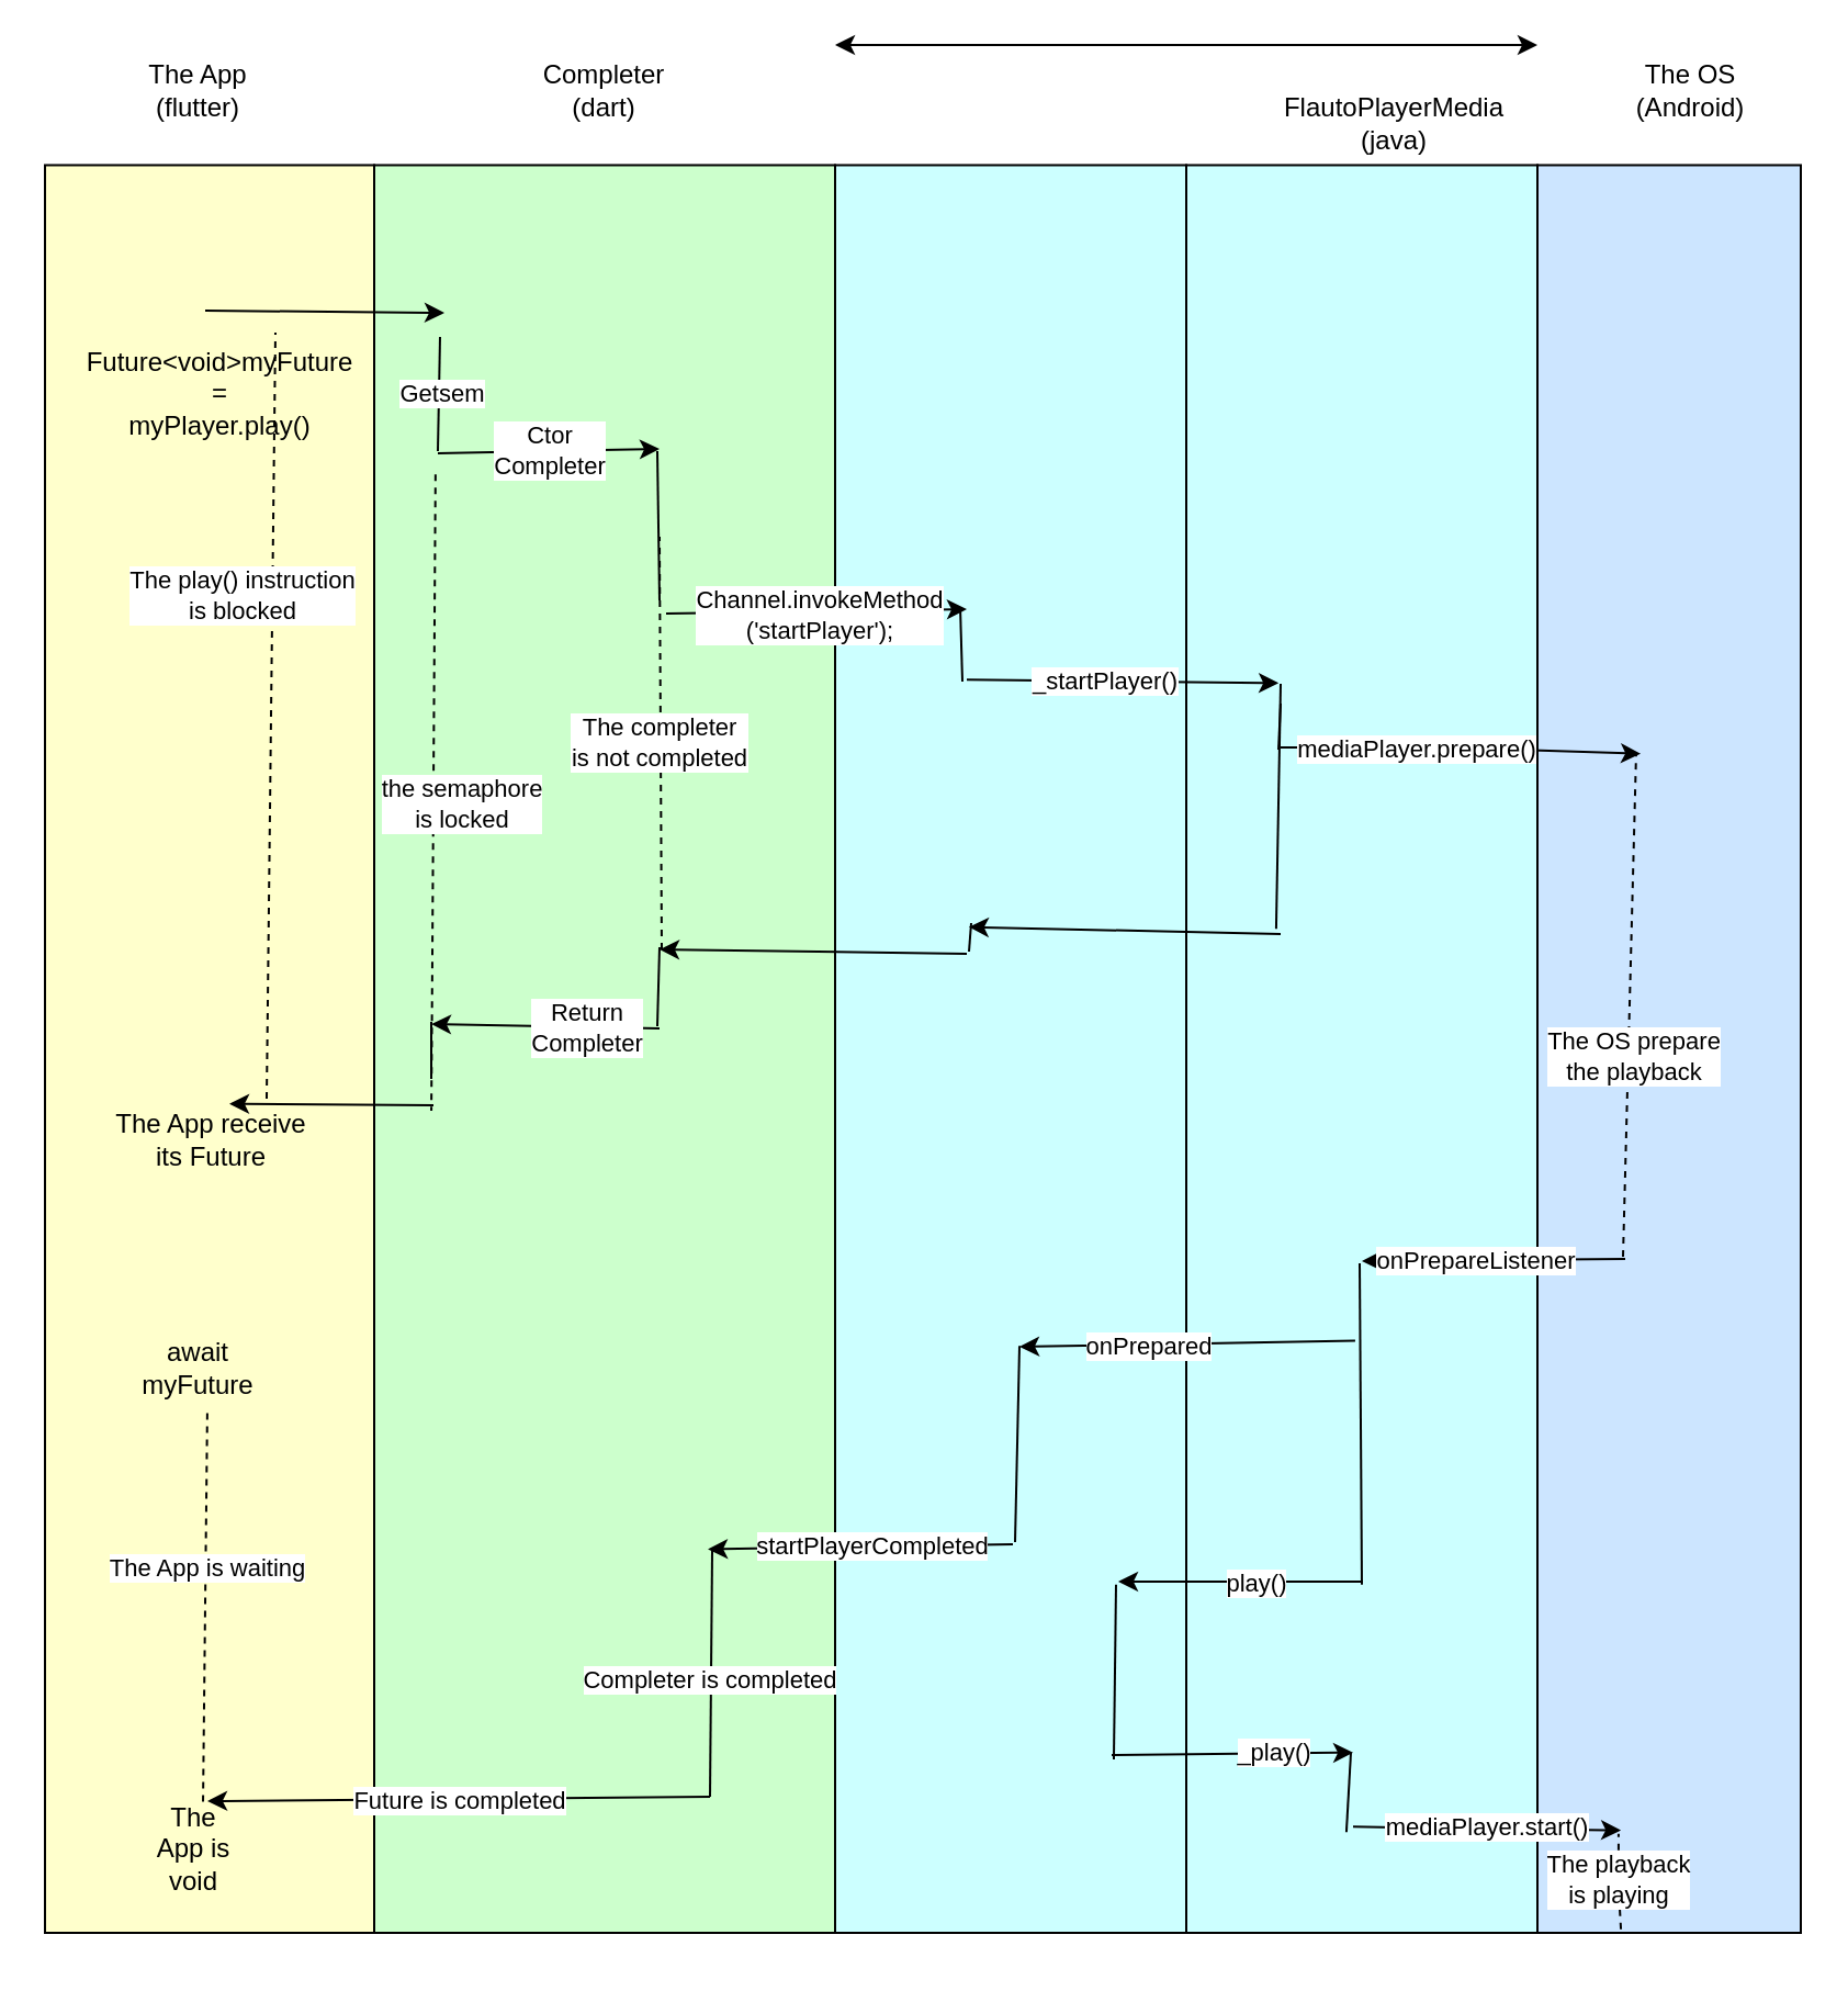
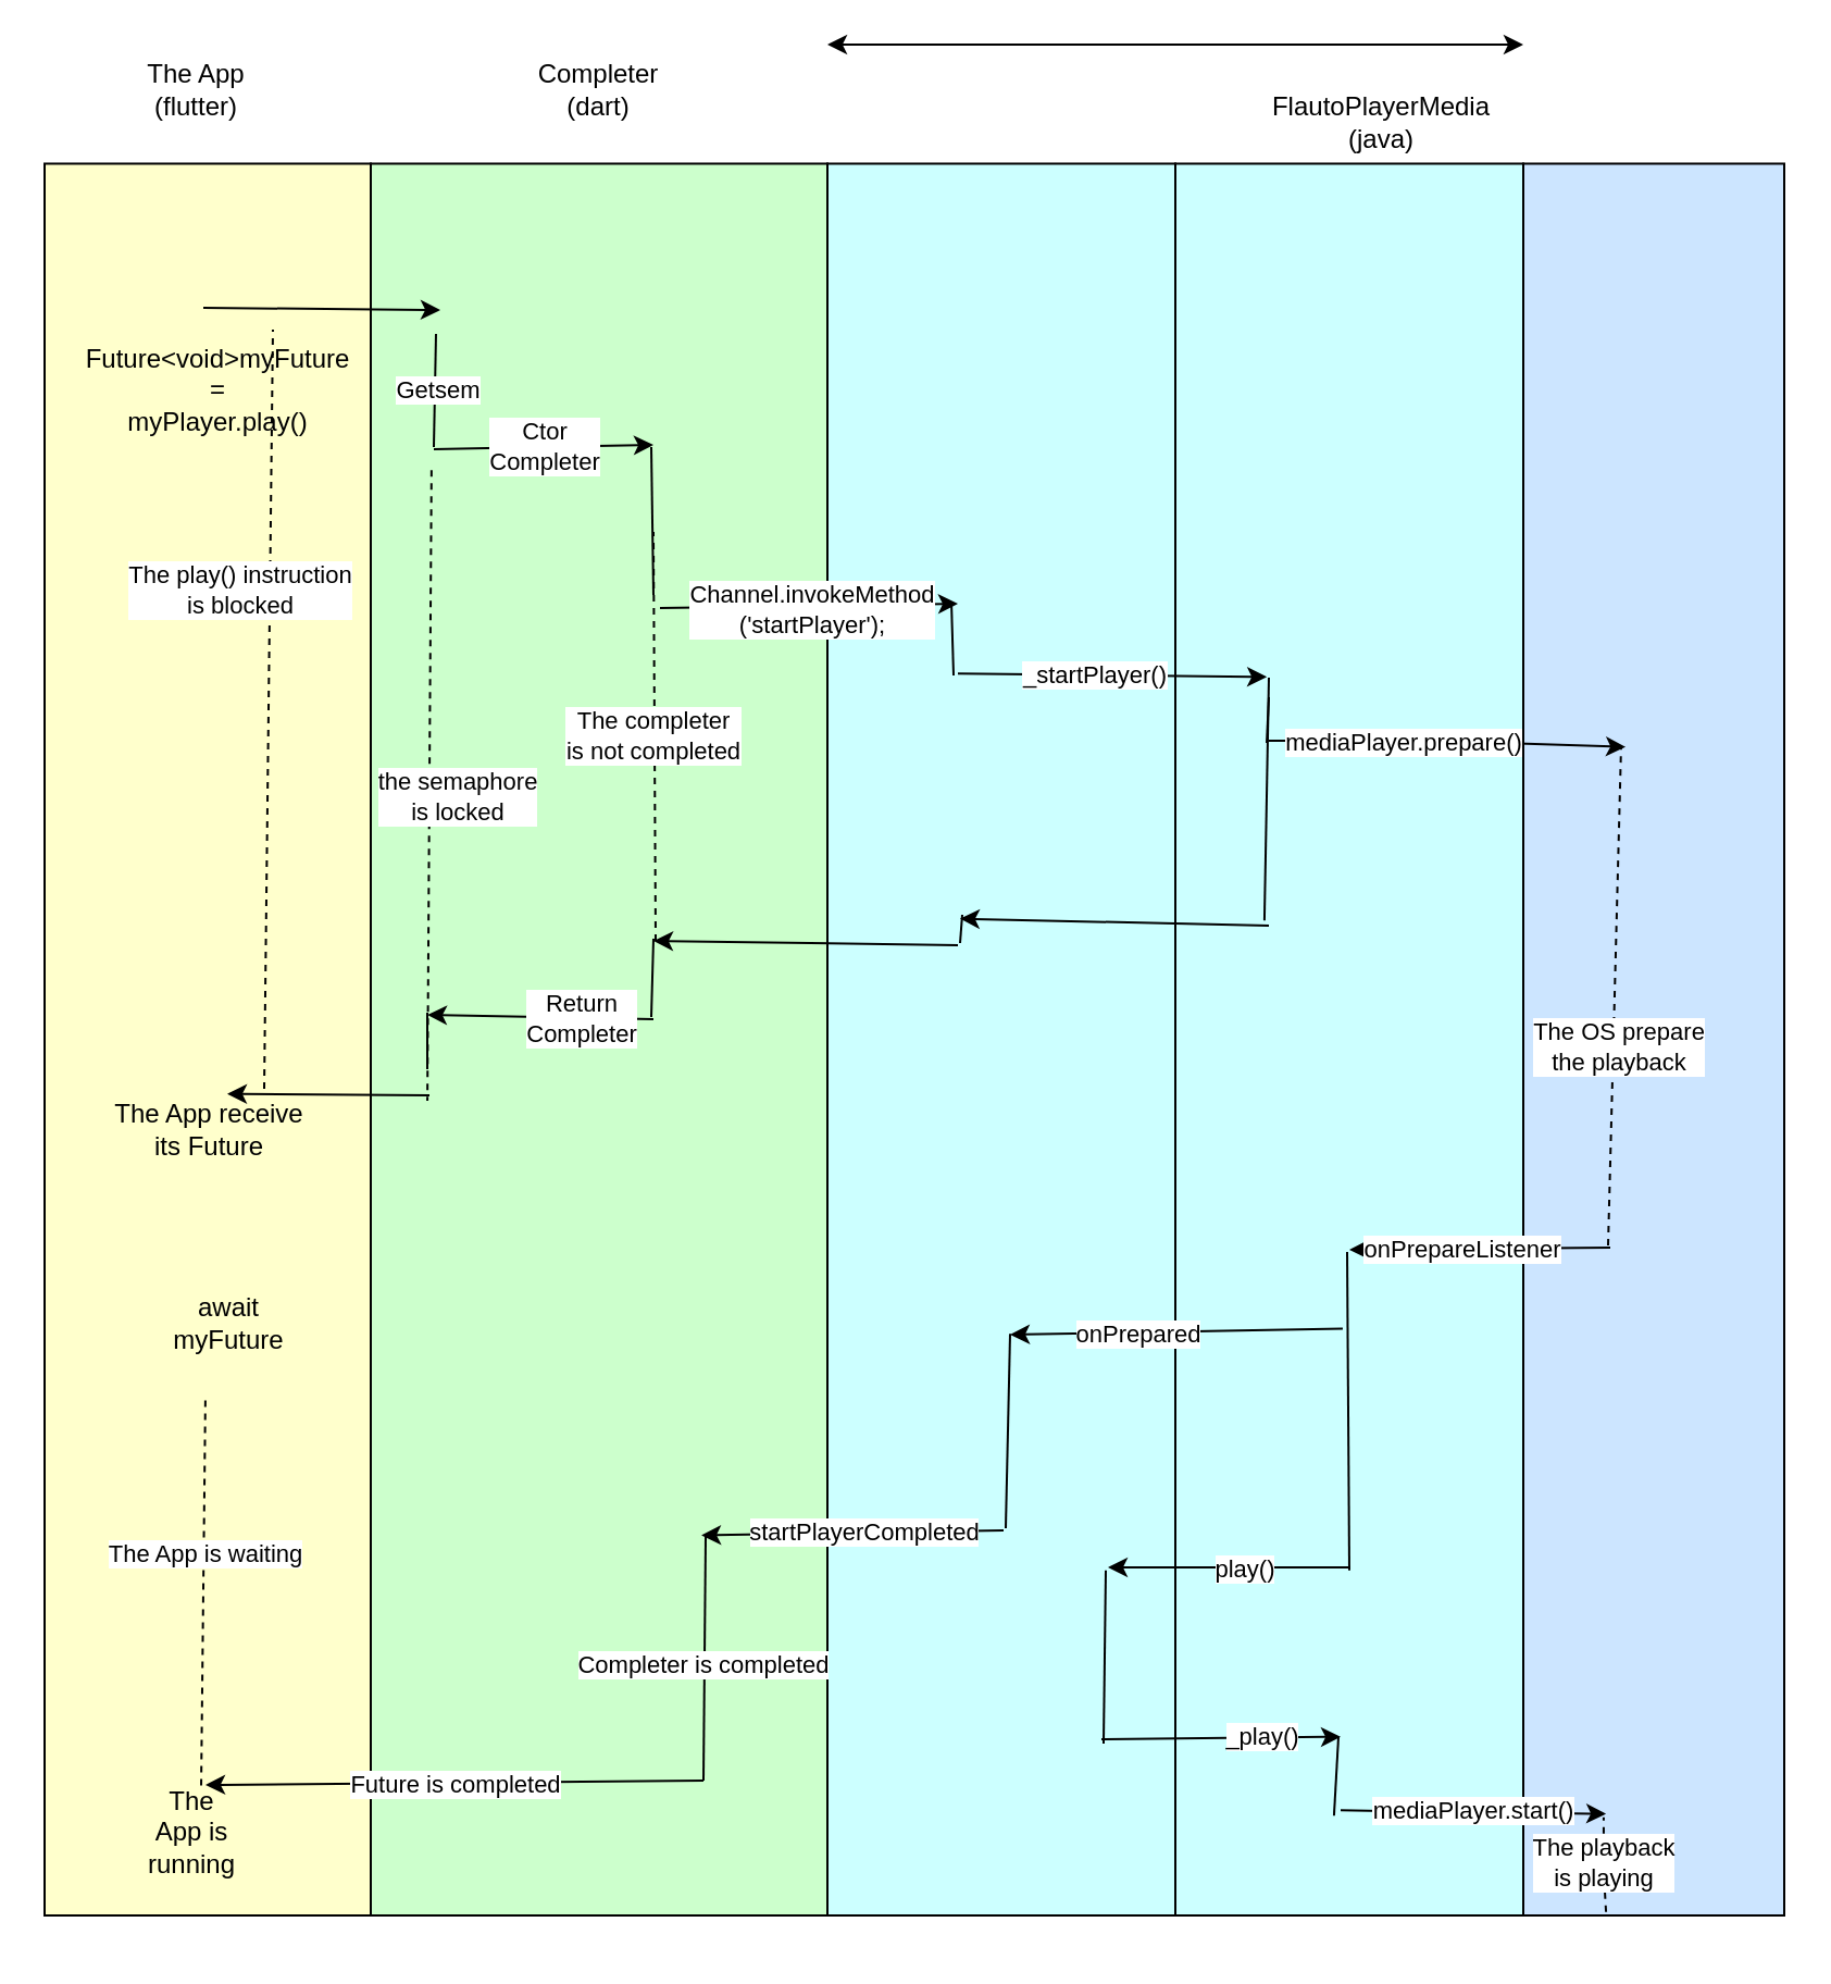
- <mxCell id="6" value="The OS&lt;br&gt;(Android)" style="text;html=1;strokeColor=none;fillColor=none;align=center;verticalAlign=middle;whiteSpace=wrap;rounded=0;" vertex="1" parent="4"><mxGeometry x="40" width="60" height="22.368" as="geometry" /></mxCell>
- <mxCell id="13" value="await myFuture" style="text;html=1;strokeColor=none;fillColor=none;align=center;verticalAlign=middle;whiteSpace=wrap;rounded=0;" vertex="1" parent="8"><mxGeometry x="50" y="581.579" width="40" height="22.368" as="geometry" /></mxCell>
+ <mxCell id="13" value="await myFuture" style="text;html=1;strokeColor=none;fillColor=none;align=center;verticalAlign=middle;whiteSpace=wrap;rounded=0;" vertex="1" parent="8"><mxGeometry x="65" y="566.579" width="40" height="22.368" as="geometry" /></mxCell>
- <mxCell id="71" value="The App is void" style="text;html=1;strokeColor=none;fillColor=none;align=center;verticalAlign=middle;whiteSpace=wrap;rounded=0;" vertex="1" parent="1"><mxGeometry x="68" y="832" width="40" height="20" as="geometry" /></mxCell>
+ <mxCell id="71" value="The App is running" style="text;html=1;strokeColor=none;fillColor=none;align=center;verticalAlign=middle;whiteSpace=wrap;rounded=0;" vertex="1" parent="1"><mxGeometry x="68" y="832" width="40" height="20" as="geometry" /></mxCell>
